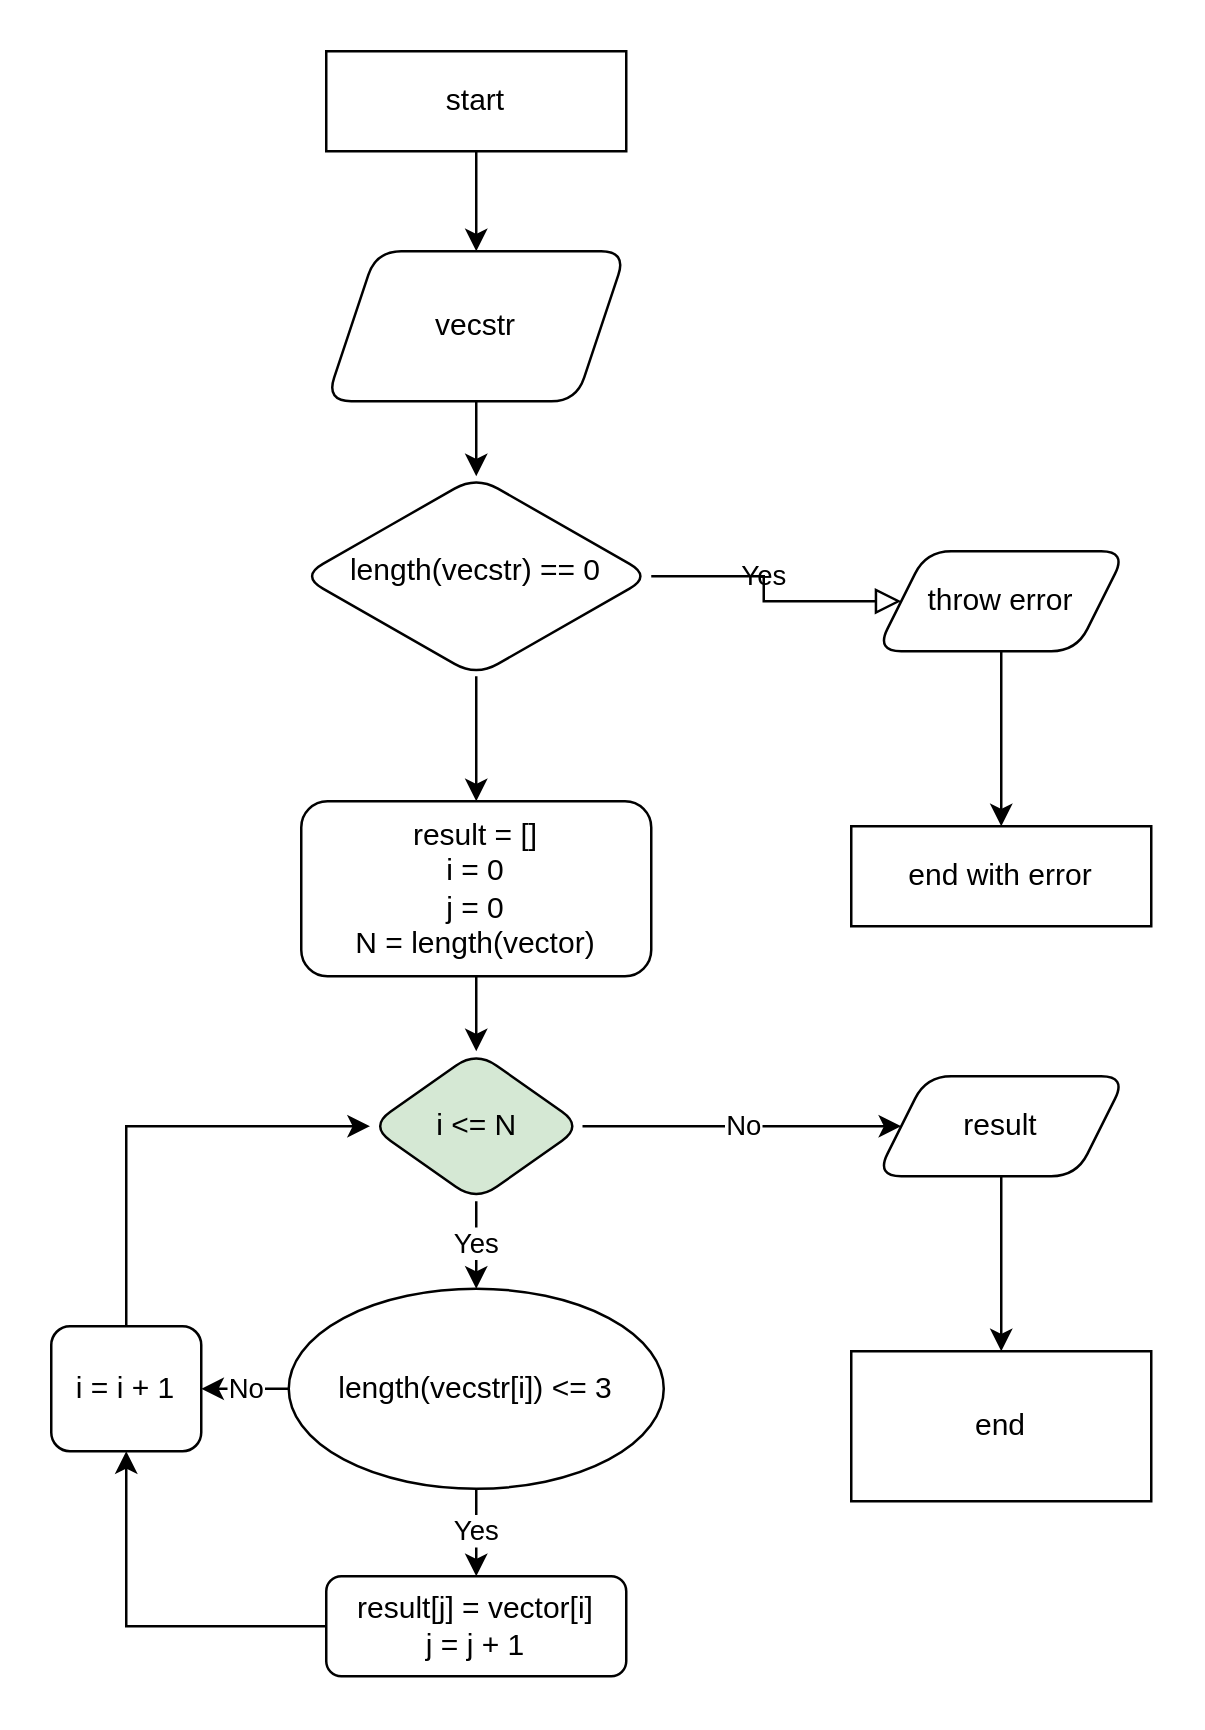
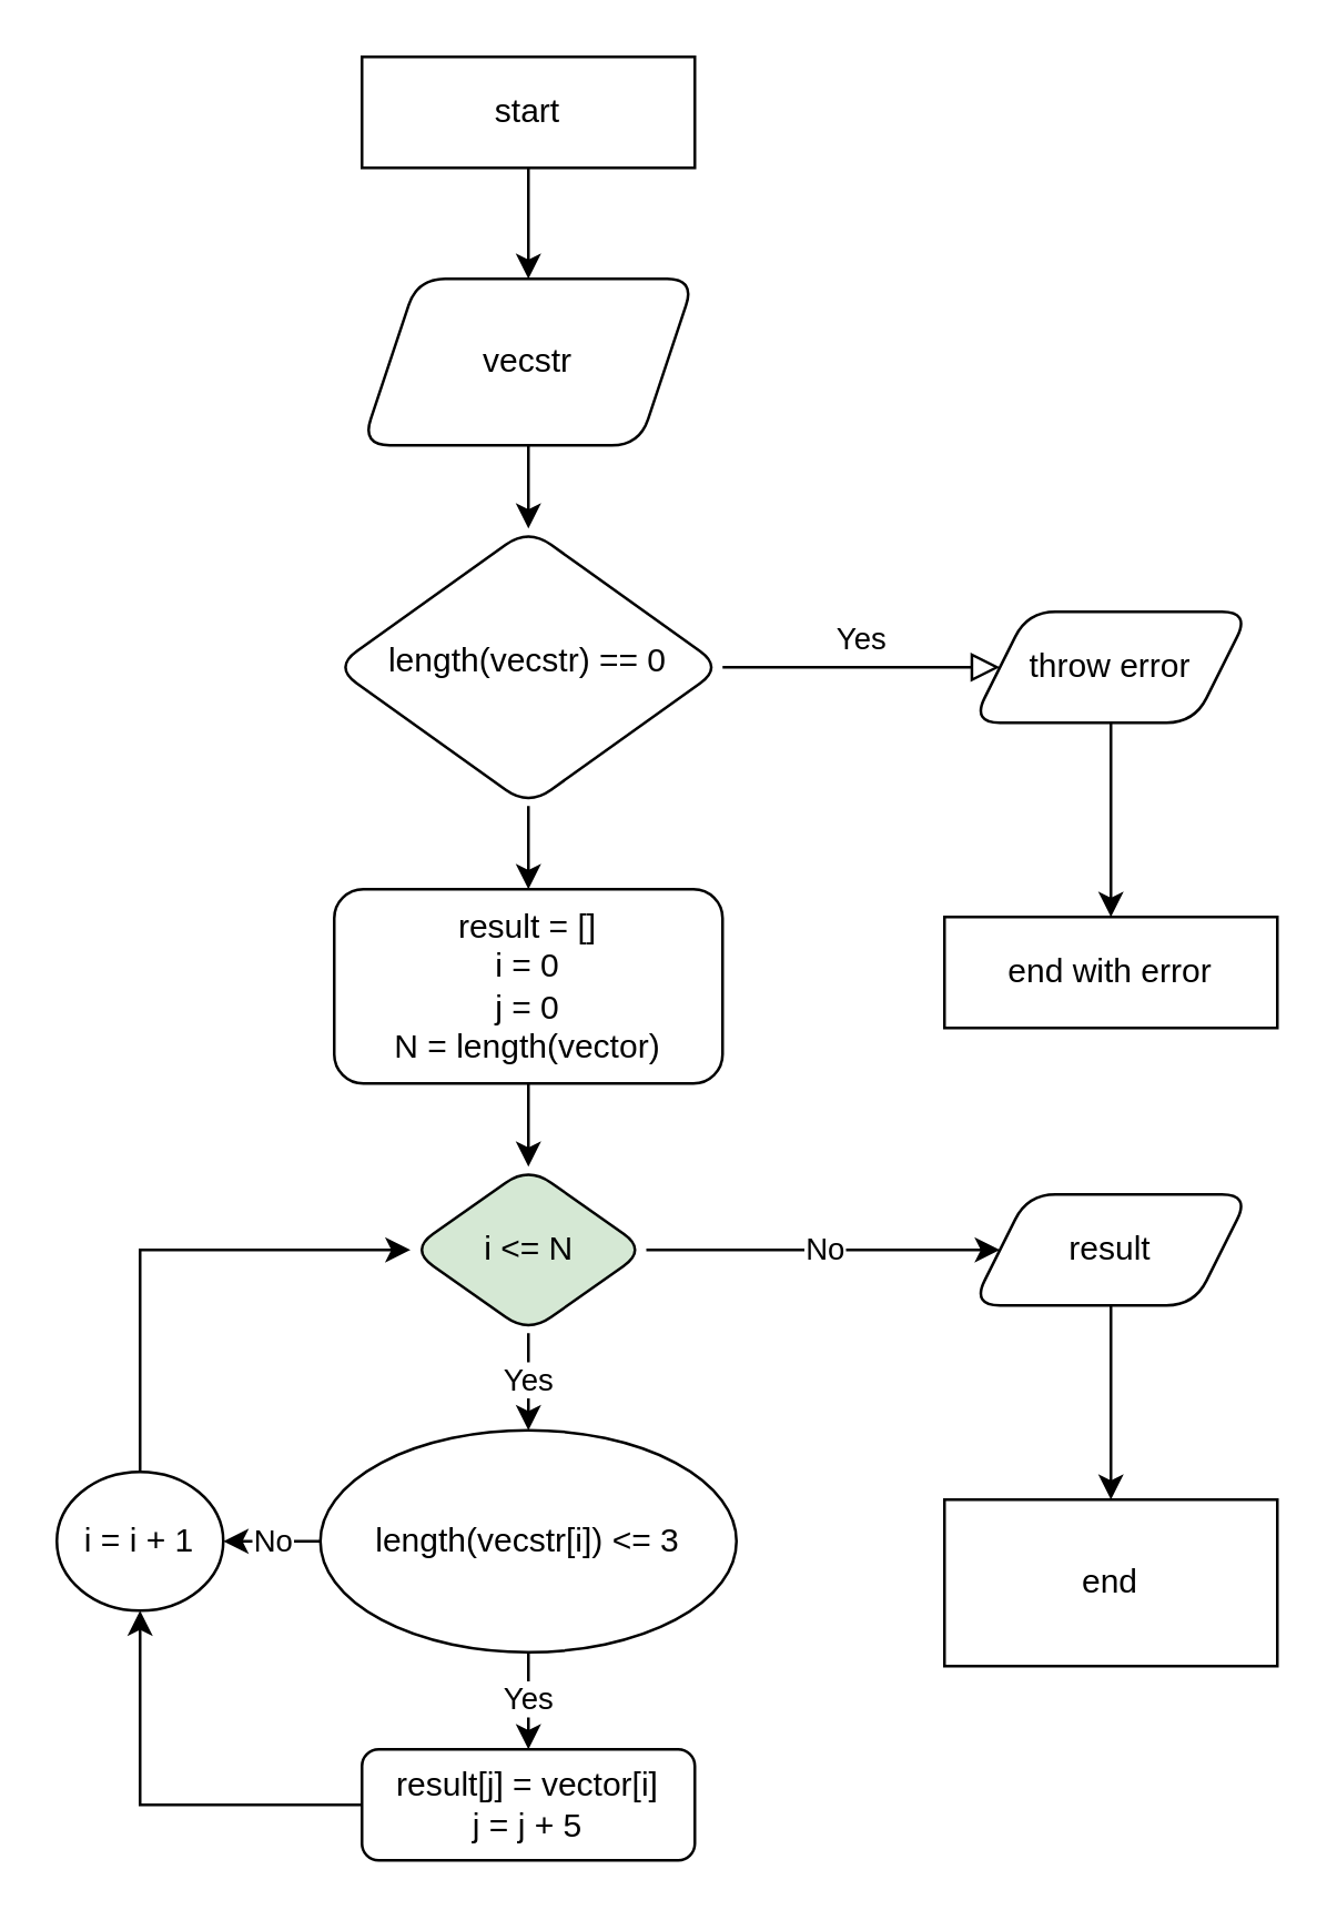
- <mxCell id="6" value="length(vecstr) == 0" style="rhombus;whiteSpace=wrap;html=1;shadow=0;fontFamily=Helvetica;fontSize=12;align=center;strokeWidth=1;spacing=6;spacingTop=-4;rounded=1;" parent="1" vertex="1"><mxGeometry x="120" y="190" width="140" height="80" as="geometry" /></mxCell>
+ <mxCell id="6" value="length(vecstr) == 0" style="rhombus;whiteSpace=wrap;html=1;shadow=0;fontFamily=Helvetica;fontSize=12;align=center;strokeWidth=1;spacing=6;spacingTop=-4;rounded=1;" parent="1" vertex="1"><mxGeometry x="120" y="190" width="140" height="100" as="geometry" /></mxCell>
- <mxCell id="21" value="i = i + 1" style="whiteSpace=wrap;html=1;rounded=1;glass=0;strokeWidth=1;shadow=0;" vertex="1" parent="1"><mxGeometry x="20" y="530" width="60" height="50" as="geometry" /></mxCell>
+ <mxCell id="21" value="i = i + 1" style="ellipse;whiteSpace=wrap;html=1;glass=0;strokeWidth=1;shadow=0;" vertex="1" parent="1"><mxGeometry x="20" y="530" width="60" height="50" as="geometry" /></mxCell>
- <mxCell id="19" value="result[j] = vector[i]&lt;br&gt;j = j + 1" style="whiteSpace=wrap;html=1;rounded=1;glass=0;strokeWidth=1;shadow=0;" vertex="1" parent="1"><mxGeometry x="130" y="630" width="120" height="40" as="geometry" /></mxCell>
+ <mxCell id="19" value="result[j] = vector[i]&lt;br&gt;j = j + 5" style="whiteSpace=wrap;html=1;rounded=1;glass=0;strokeWidth=1;shadow=0;" vertex="1" parent="1"><mxGeometry x="130" y="630" width="120" height="40" as="geometry" /></mxCell>
